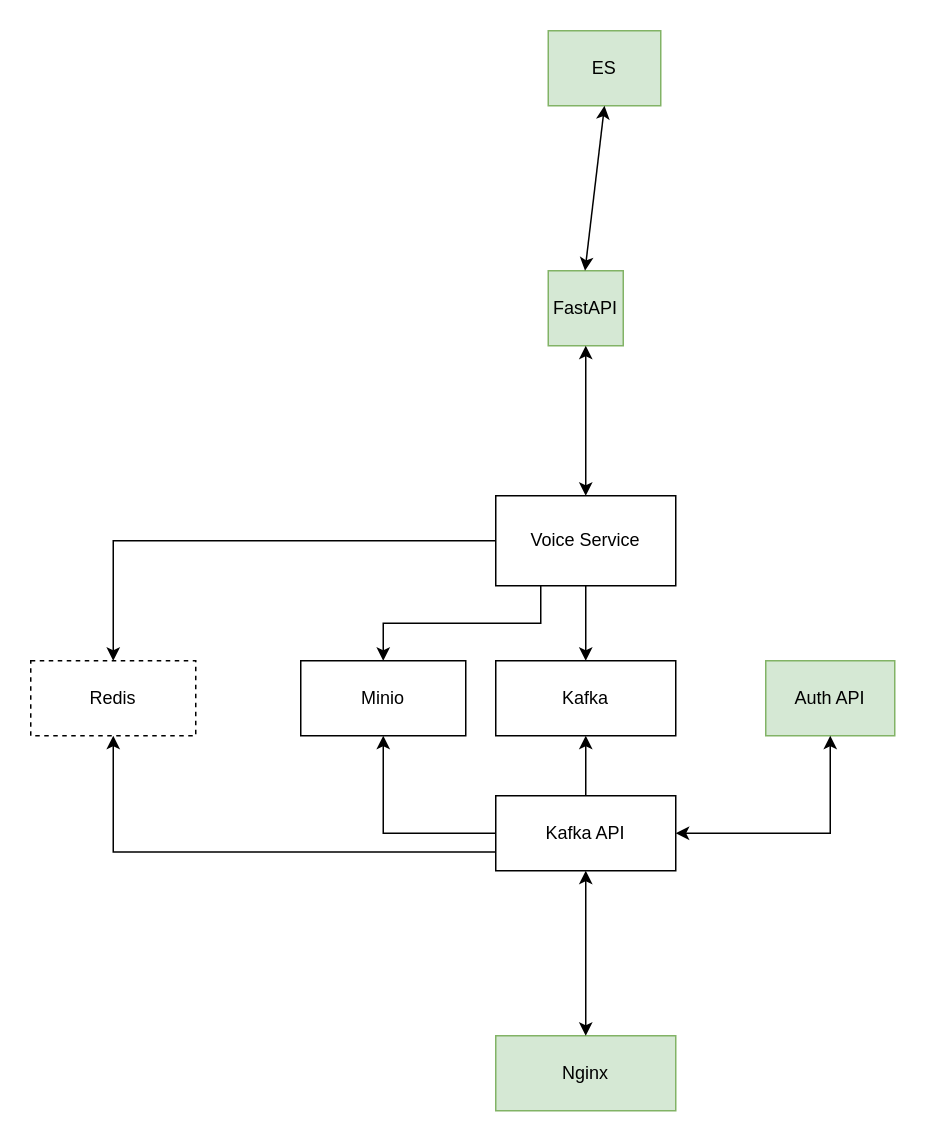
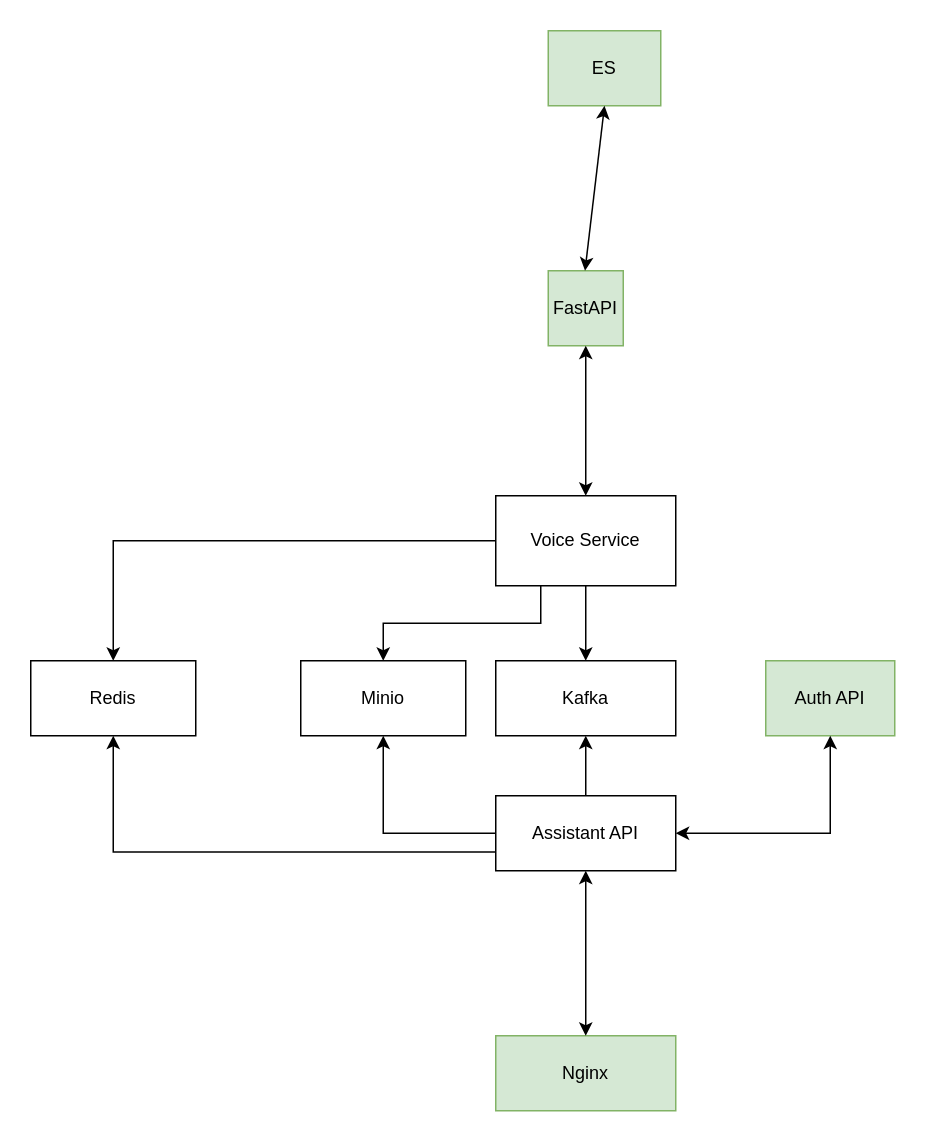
- <mxCell id="18" value="Redis" style="rounded=0;whiteSpace=wrap;html=1;strokeColor=default;fontFamily=Helvetica;fontSize=12;fontColor=default;fillColor=default;dashed=1;" vertex="1" parent="1"><mxGeometry x="20" y="440" width="110" height="50" as="geometry" /></mxCell>
+ <mxCell id="18" value="Redis" style="rounded=0;whiteSpace=wrap;html=1;strokeColor=default;fontFamily=Helvetica;fontSize=12;fontColor=default;fillColor=default;" vertex="1" parent="1"><mxGeometry x="20" y="440" width="110" height="50" as="geometry" /></mxCell>
- <mxCell id="7" value="Kafka API" style="rounded=0;whiteSpace=wrap;html=1;" vertex="1" parent="1"><mxGeometry x="330" y="530" width="120" height="50" as="geometry" /></mxCell>
+ <mxCell id="7" value="Assistant API" style="rounded=0;whiteSpace=wrap;html=1;" vertex="1" parent="1"><mxGeometry x="330" y="530" width="120" height="50" as="geometry" /></mxCell>
